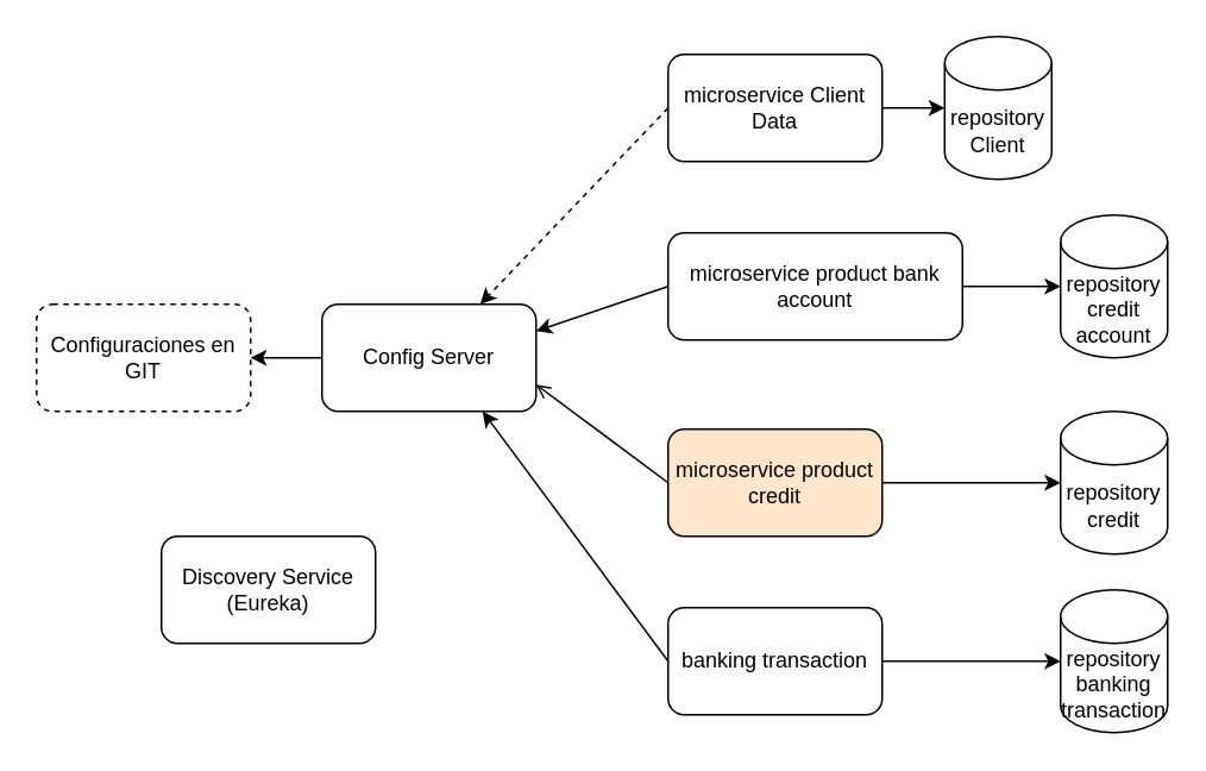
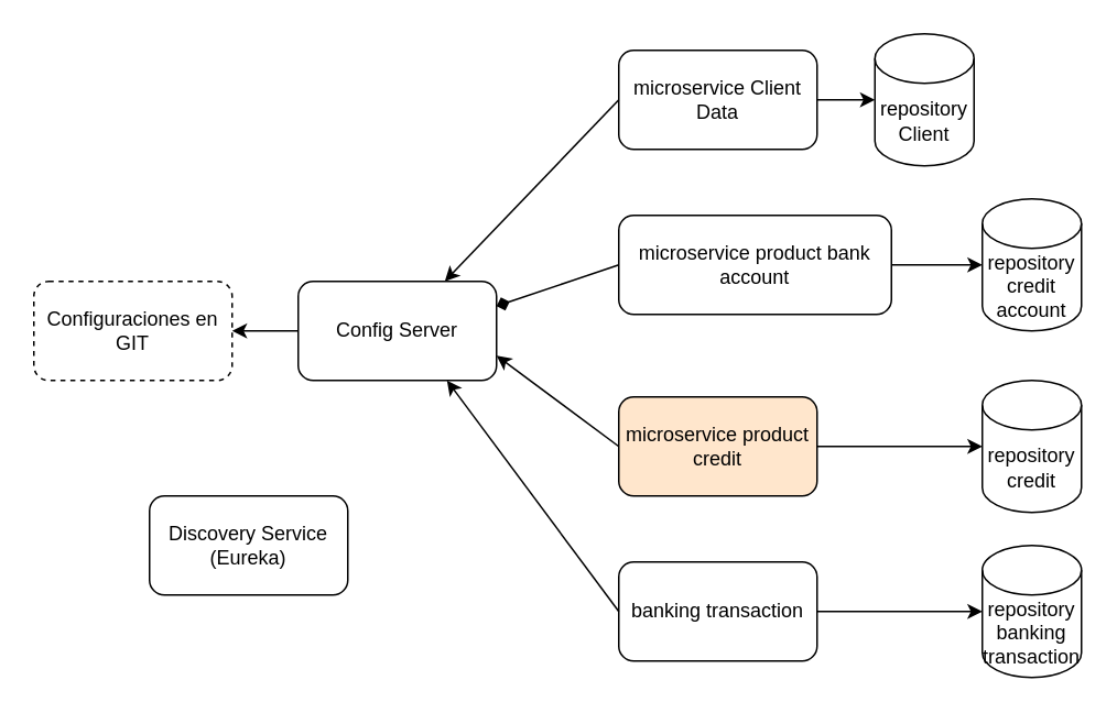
- <mxCell id="16" value="" style="endArrow=classic;html=1;rounded=0;exitX=0;exitY=0.5;exitDx=0;exitDy=0;dashed=1;" edge="1" parent="1" source="3" target="15"><mxGeometry width="50" height="50" relative="1" as="geometry"><mxPoint x="250" y="350" as="sourcePoint" /><mxPoint x="400" y="470" as="targetPoint" /></mxGeometry></mxCell>
+ <mxCell id="16" value="" style="endArrow=classic;html=1;rounded=0;exitX=0;exitY=0.5;exitDx=0;exitDy=0;" edge="1" parent="1" source="3" target="15"><mxGeometry width="50" height="50" relative="1" as="geometry"><mxPoint x="250" y="350" as="sourcePoint" /><mxPoint x="400" y="470" as="targetPoint" /></mxGeometry></mxCell>
- <mxCell id="17" value="" style="endArrow=classic;html=1;rounded=0;exitX=0;exitY=0.5;exitDx=0;exitDy=0;entryX=1;entryY=0.25;entryDx=0;entryDy=0;" edge="1" parent="1" source="4" target="15"><mxGeometry width="50" height="50" relative="1" as="geometry"><mxPoint x="384" y="70" as="sourcePoint" /><mxPoint x="278.714" y="180" as="targetPoint" /></mxGeometry></mxCell>
+ <mxCell id="17" value="" style="endArrow=diamond;html=1;rounded=0;exitX=0;exitY=0.5;exitDx=0;exitDy=0;entryX=1;entryY=0.25;entryDx=0;entryDy=0;" edge="1" parent="1" source="4" target="15"><mxGeometry width="50" height="50" relative="1" as="geometry"><mxPoint x="384" y="70" as="sourcePoint" /><mxPoint x="278.714" y="180" as="targetPoint" /></mxGeometry></mxCell>
- <mxCell id="18" value="" style="endArrow=open;html=1;rounded=0;exitX=0;exitY=0.5;exitDx=0;exitDy=0;entryX=1;entryY=0.75;entryDx=0;entryDy=0;" edge="1" parent="1" source="6" target="15"><mxGeometry width="50" height="50" relative="1" as="geometry"><mxPoint x="384" y="170" as="sourcePoint" /><mxPoint x="310" y="195" as="targetPoint" /></mxGeometry></mxCell>
+ <mxCell id="18" value="" style="endArrow=classic;html=1;rounded=0;exitX=0;exitY=0.5;exitDx=0;exitDy=0;entryX=1;entryY=0.75;entryDx=0;entryDy=0;" edge="1" parent="1" source="6" target="15"><mxGeometry width="50" height="50" relative="1" as="geometry"><mxPoint x="384" y="170" as="sourcePoint" /><mxPoint x="310" y="195" as="targetPoint" /></mxGeometry></mxCell>
